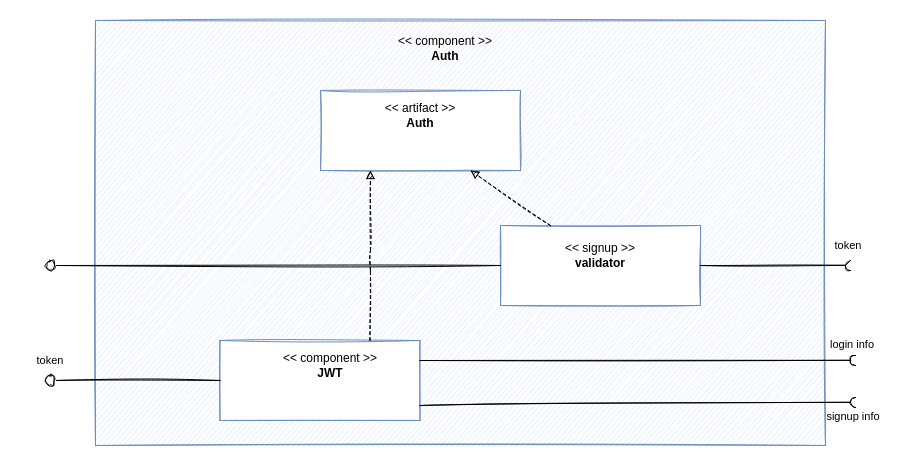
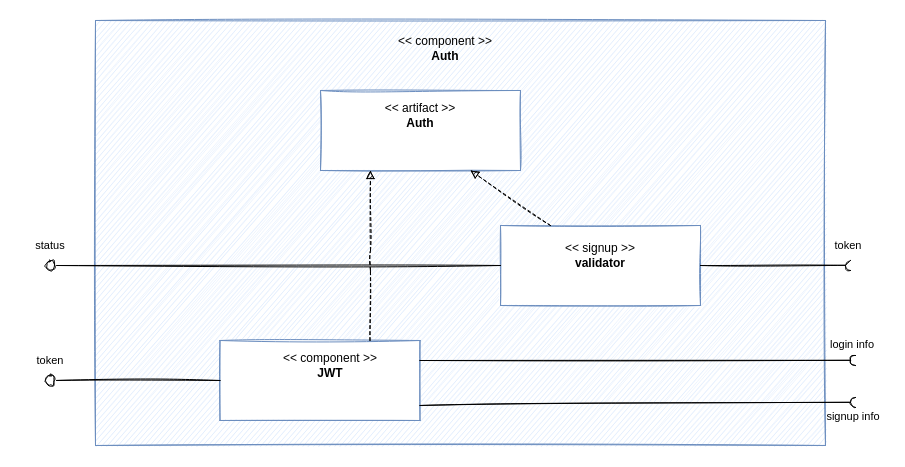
+ <mxCell id="15" value="status" style="text;html=1;strokeColor=none;fillColor=none;align=center;verticalAlign=middle;whiteSpace=wrap;rounded=0;sketch=1;fontSize=11;" vertex="1" parent="1"><mxGeometry x="20" y="230" width="60" height="30" as="geometry" /></mxCell>
